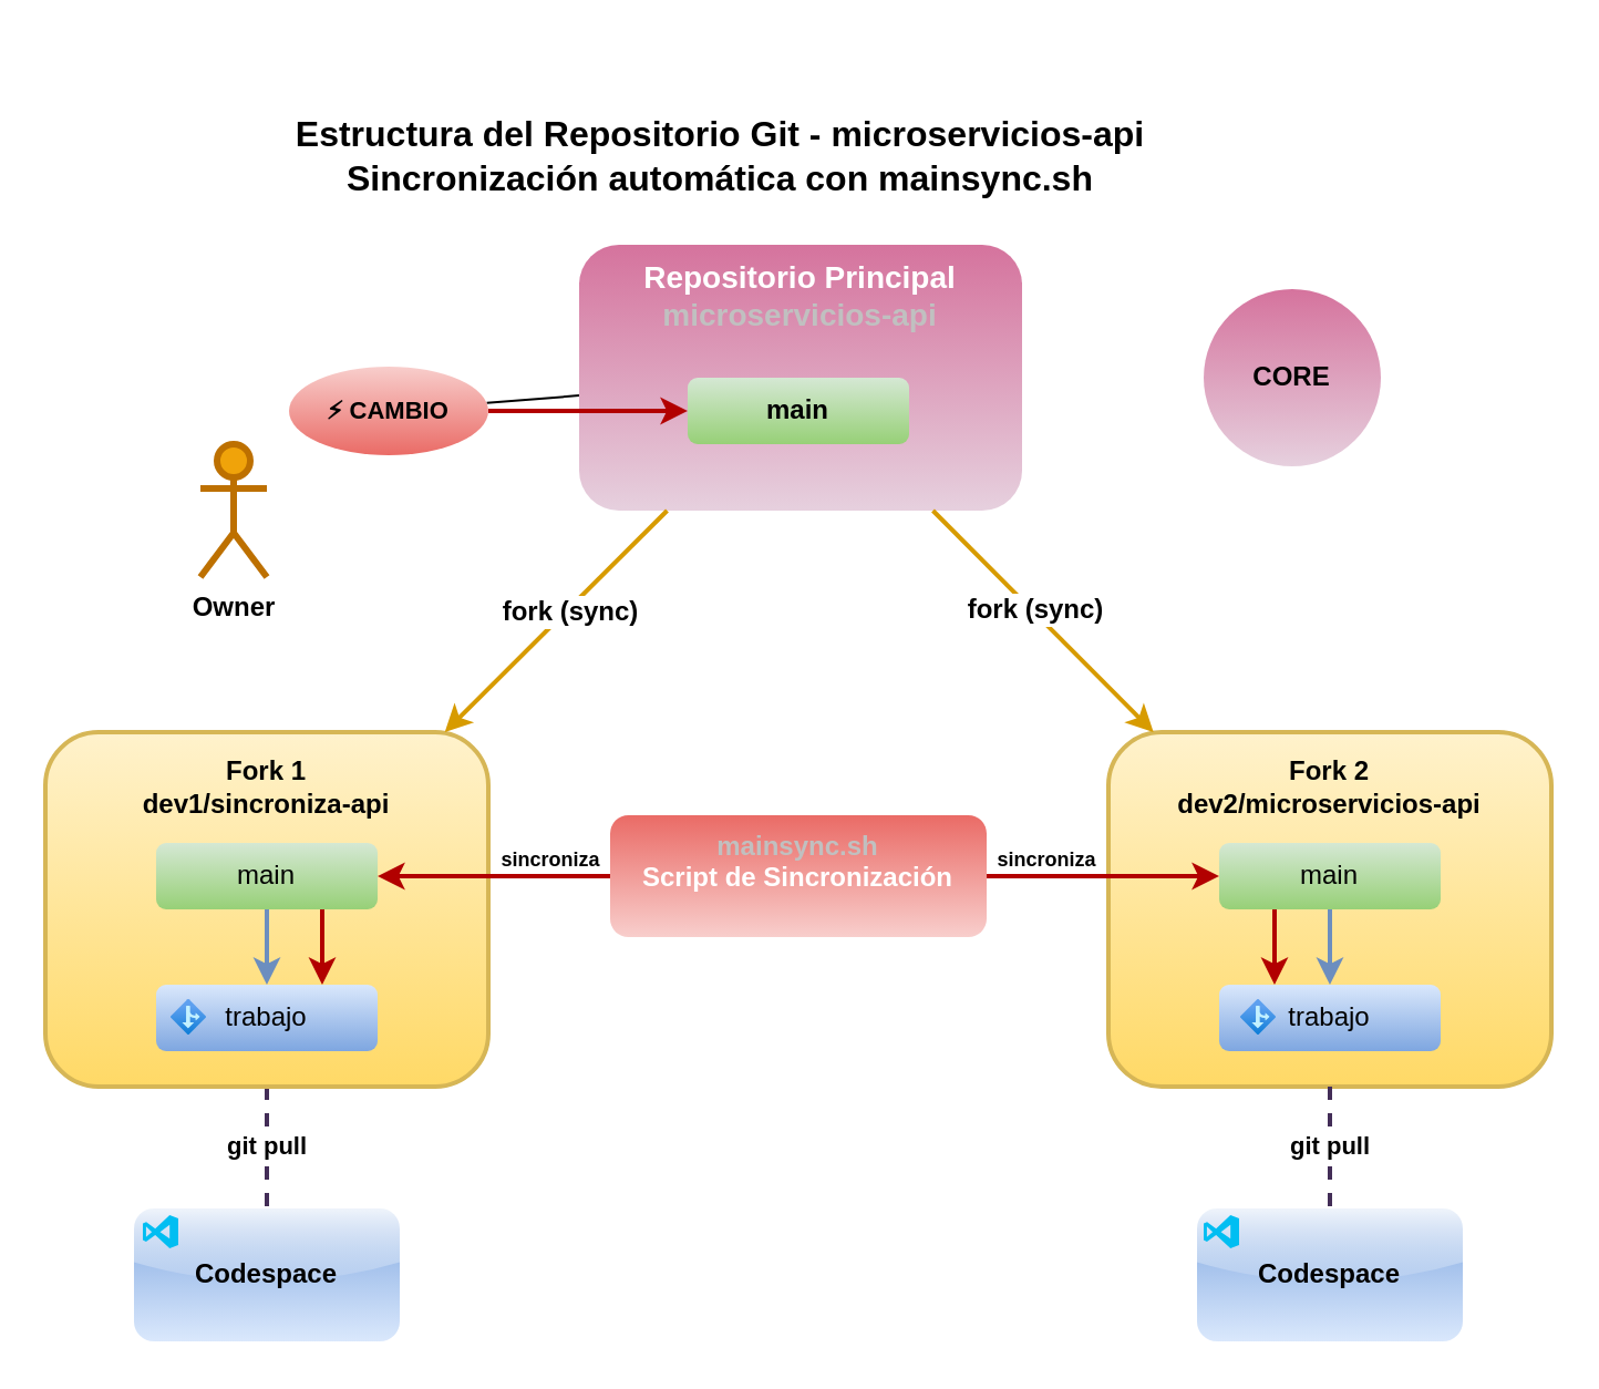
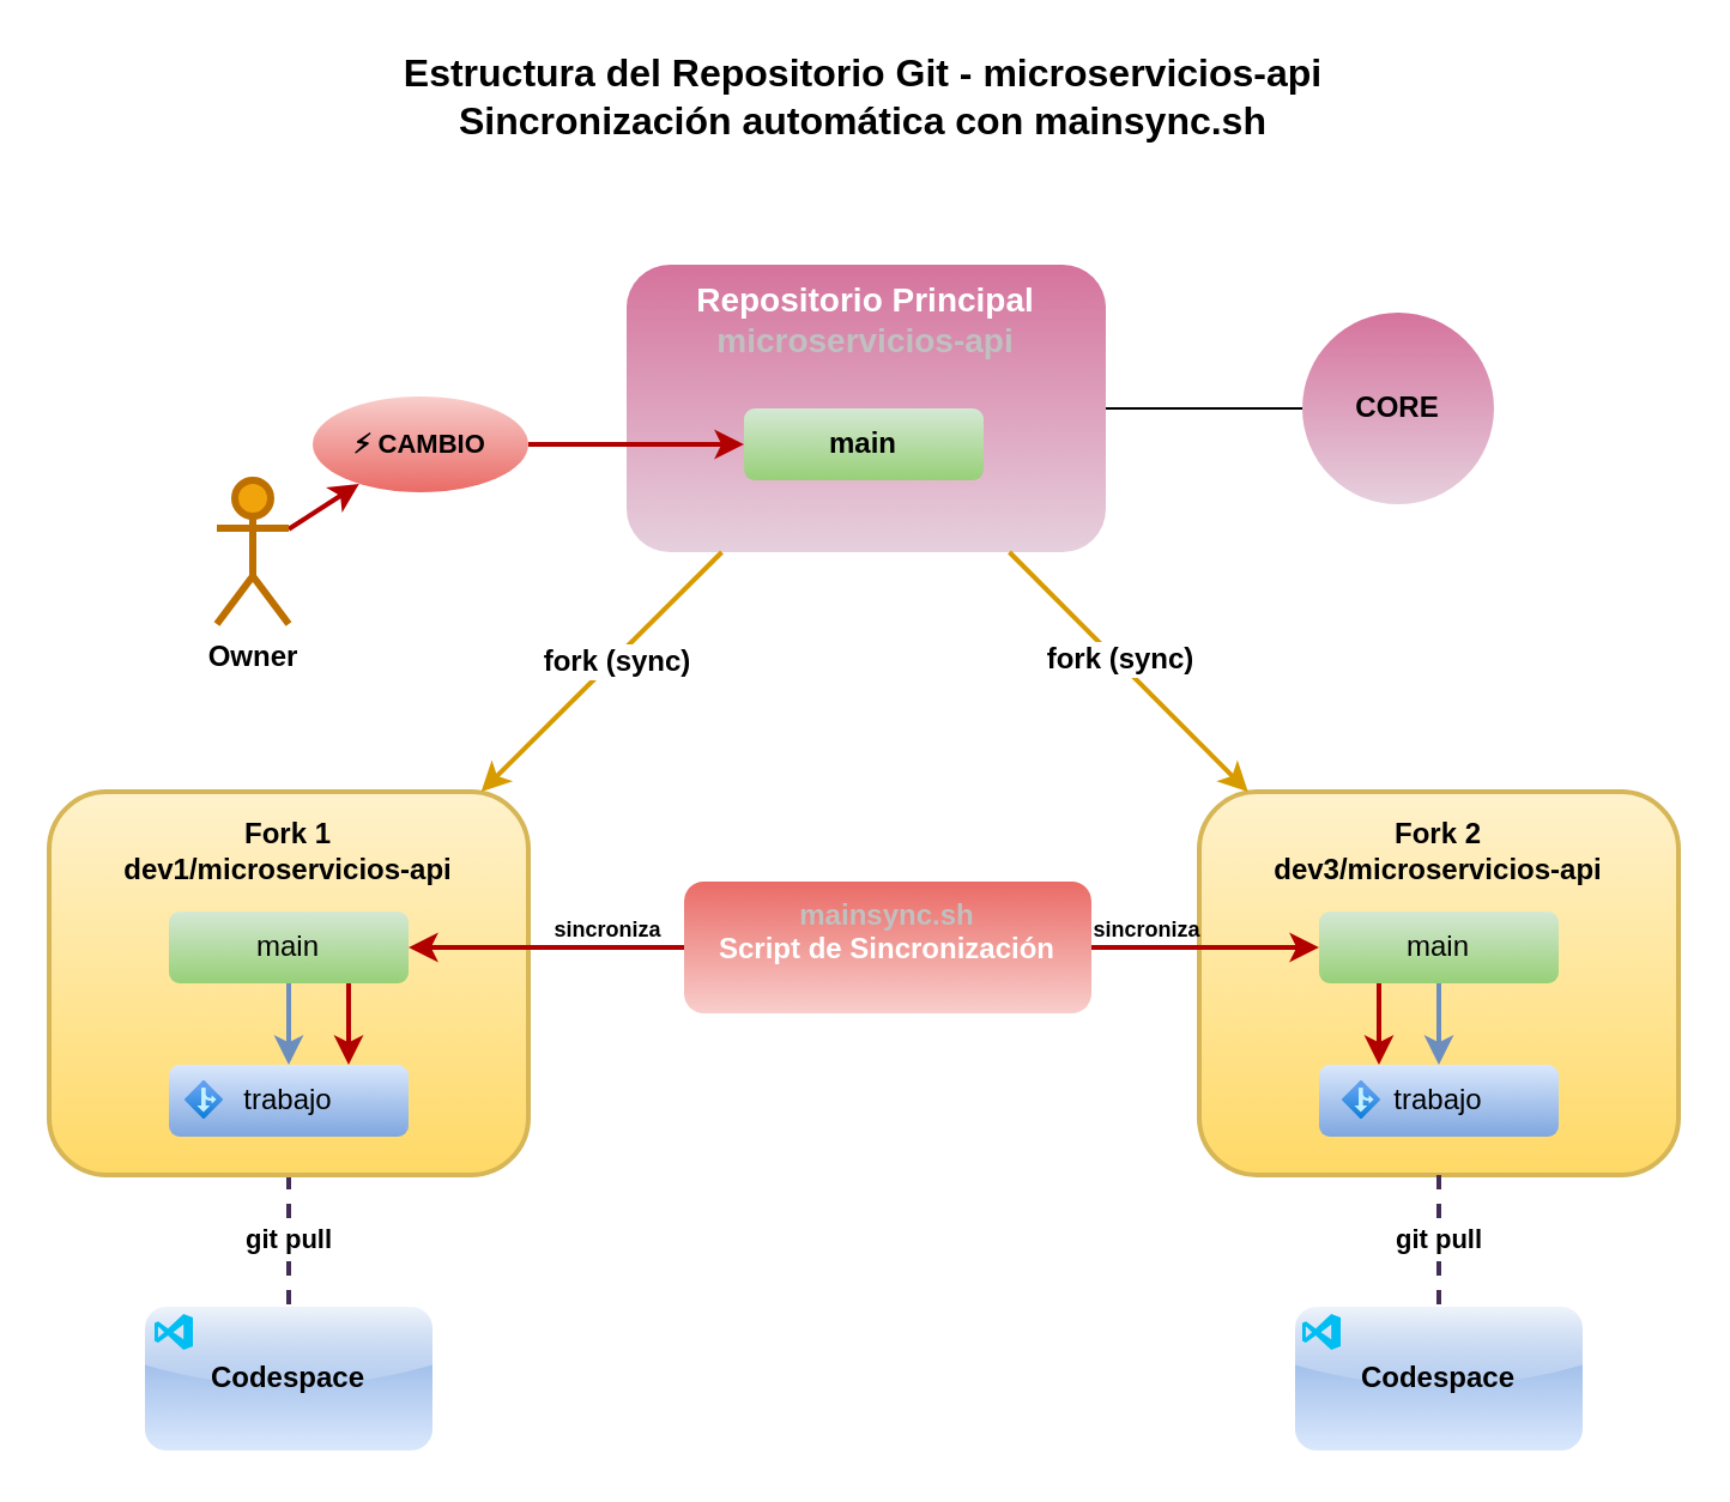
- <mxCell id="26" value="&lt;b&gt;Estructura del Repositorio Git - microservicios-api&lt;/b&gt;&lt;br&gt;Sincronización automática con mainsync.sh" style="text;html=1;strokeColor=none;fillColor=none;align=center;verticalAlign=middle;whiteSpace=wrap;rounded=0;fontStyle=1;fontSize=16;" parent="1" vertex="1"><mxGeometry x="125" y="50" width="400" height="40" as="geometry" /></mxCell>
+ <mxCell id="26" value="&lt;b&gt;Estructura del Repositorio Git - microservicios-api&lt;/b&gt;&lt;br&gt;Sincronización automática con mainsync.sh" style="text;html=1;strokeColor=none;fillColor=none;align=center;verticalAlign=middle;whiteSpace=wrap;rounded=0;fontStyle=1;fontSize=16;" parent="1" vertex="1"><mxGeometry x="160" y="20" width="400" height="40" as="geometry" /></mxCell>
- <mxCell id="2" value="" style="edgeStyle=none;html=1;endArrow=none;endFill=0;" edge="1" parent="1" source="3" target="27"><mxGeometry relative="1" as="geometry" /></mxCell>
+ <mxCell id="2" value="" style="edgeStyle=none;html=1;endArrow=none;endFill=0;" edge="1" parent="1" source="3" target="41"><mxGeometry relative="1" as="geometry" /></mxCell>
+ <mxCell id="32" style="edgeStyle=none;html=1;strokeWidth=2;fillColor=#e51400;strokeColor=#B20000;" parent="1" source="33" target="27" edge="1"><mxGeometry relative="1" as="geometry" /></mxCell>
- <mxCell id="8" value="Fork 1&lt;br&gt;&lt;b&gt;dev1/sincroniza-api&lt;/b&gt;" style="text;html=1;strokeColor=none;fillColor=none;align=center;verticalAlign=middle;whiteSpace=wrap;rounded=0;fontStyle=1;fontSize=12;" parent="1" vertex="1"><mxGeometry x="20" y="340" width="200" height="30" as="geometry" /></mxCell>
+ <mxCell id="8" value="Fork 1&lt;br&gt;&lt;b&gt;dev1/microservicios-api&lt;/b&gt;" style="text;html=1;strokeColor=none;fillColor=none;align=center;verticalAlign=middle;whiteSpace=wrap;rounded=0;fontStyle=1;fontSize=12;" parent="1" vertex="1"><mxGeometry x="20" y="340" width="200" height="30" as="geometry" /></mxCell>
- <mxCell id="12" value="Fork 2&lt;br&gt;&lt;b&gt;dev2/microservicios-api&lt;/b&gt;" style="text;html=1;strokeColor=none;fillColor=none;align=center;verticalAlign=middle;whiteSpace=wrap;rounded=0;fontStyle=1;fontSize=12;" parent="1" vertex="1"><mxGeometry x="500" y="340" width="200" height="30" as="geometry" /></mxCell>
+ <mxCell id="12" value="Fork 2&lt;br&gt;&lt;b&gt;dev3/microservicios-api&lt;/b&gt;" style="text;html=1;strokeColor=none;fillColor=none;align=center;verticalAlign=middle;whiteSpace=wrap;rounded=0;fontStyle=1;fontSize=12;" parent="1" vertex="1"><mxGeometry x="500" y="340" width="200" height="30" as="geometry" /></mxCell>
- <mxCell id="21" value="&lt;font style=&quot;scrollbar-color: rgb(75, 75, 75) rgb(27, 29, 30);&quot;&gt;&lt;b style=&quot;scrollbar-color: rgb(75, 75, 75) rgb(27, 29, 30); color: rgb(192, 192, 192);&quot;&gt;mainsync.sh&lt;/b&gt;&lt;br style=&quot;scrollbar-color: rgb(75, 75, 75) rgb(27, 29, 30); font-weight: 700; color: rgb(192, 192, 192);&quot;&gt;&lt;/font&gt;&lt;span style=&quot;scrollbar-color: rgb(75, 75, 75) rgb(27, 29, 30); font-weight: 700; color: rgb(255, 255, 255);&quot;&gt;Script de Sincronización&lt;/span&gt;" style="rounded=1;whiteSpace=wrap;html=1;fillColor=#f8cecc;strokeColor=none;strokeWidth=2;gradientColor=#ea6b66;verticalAlign=top;gradientDirection=north;" parent="1" vertex="1"><mxGeometry x="275" y="367.5" width="170" height="55" as="geometry" /></mxCell>
+ <mxCell id="21" value="&lt;font style=&quot;scrollbar-color: rgb(75, 75, 75) rgb(27, 29, 30);&quot;&gt;&lt;b style=&quot;scrollbar-color: rgb(75, 75, 75) rgb(27, 29, 30); color: rgb(192, 192, 192);&quot;&gt;mainsync.sh&lt;/b&gt;&lt;br style=&quot;scrollbar-color: rgb(75, 75, 75) rgb(27, 29, 30); font-weight: 700; color: rgb(192, 192, 192);&quot;&gt;&lt;/font&gt;&lt;span style=&quot;scrollbar-color: rgb(75, 75, 75) rgb(27, 29, 30); font-weight: 700; color: rgb(255, 255, 255);&quot;&gt;Script de Sincronización&lt;/span&gt;" style="rounded=1;whiteSpace=wrap;html=1;fillColor=#f8cecc;strokeColor=none;strokeWidth=2;gradientColor=#ea6b66;verticalAlign=top;gradientDirection=north;" parent="1" vertex="1"><mxGeometry x="285" y="367.5" width="170" height="55" as="geometry" /></mxCell>
